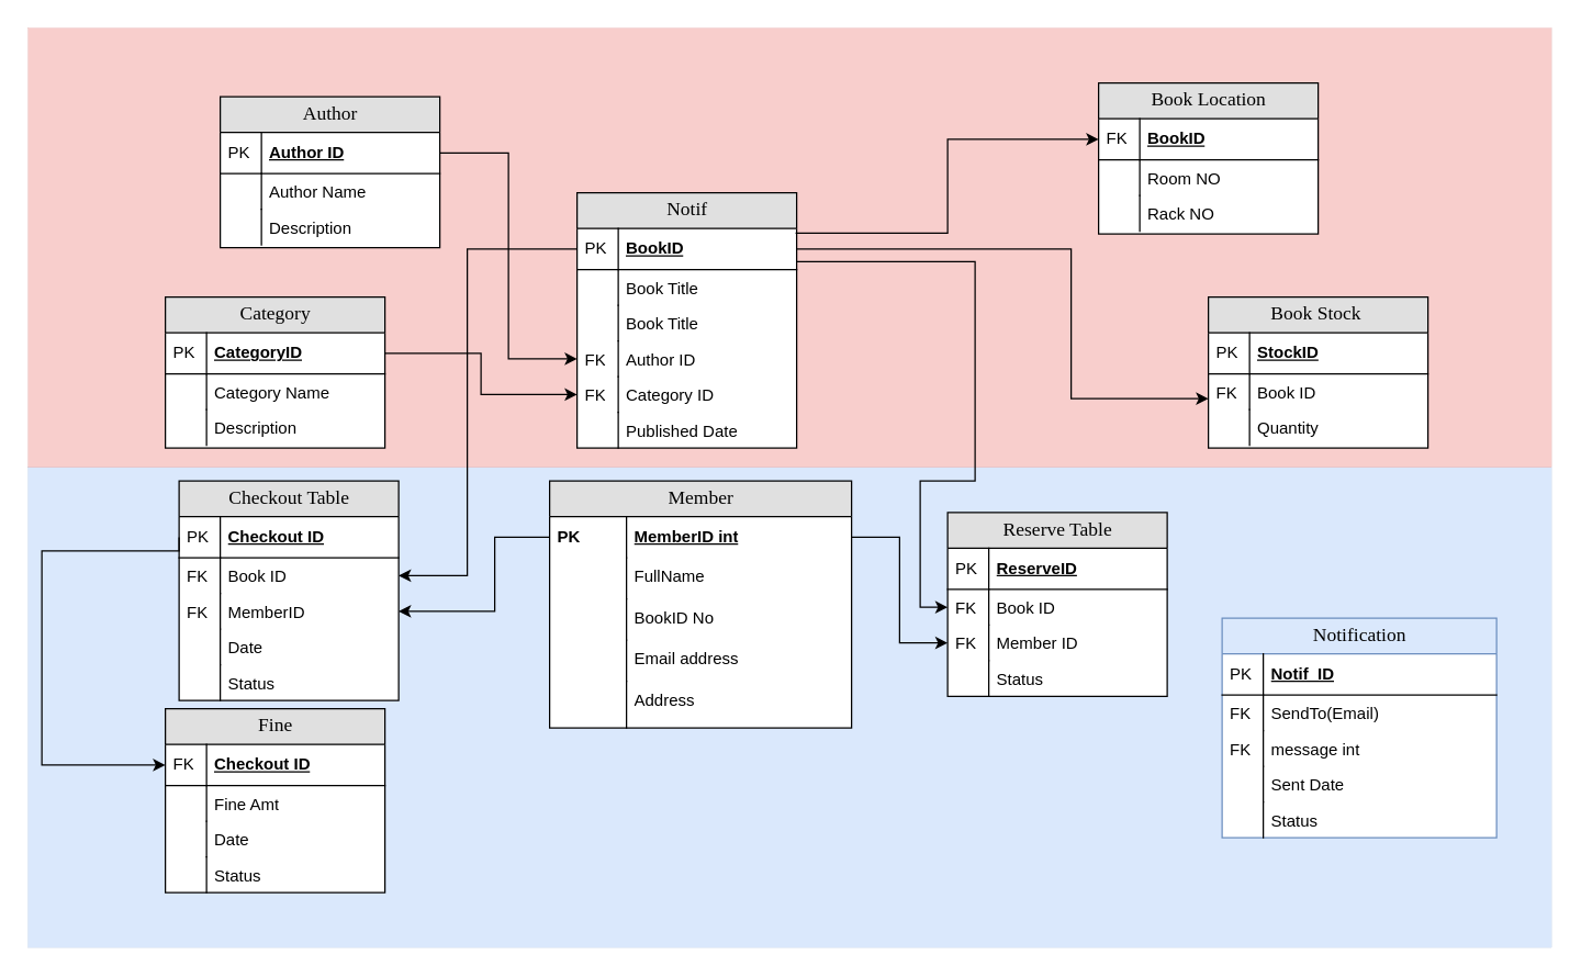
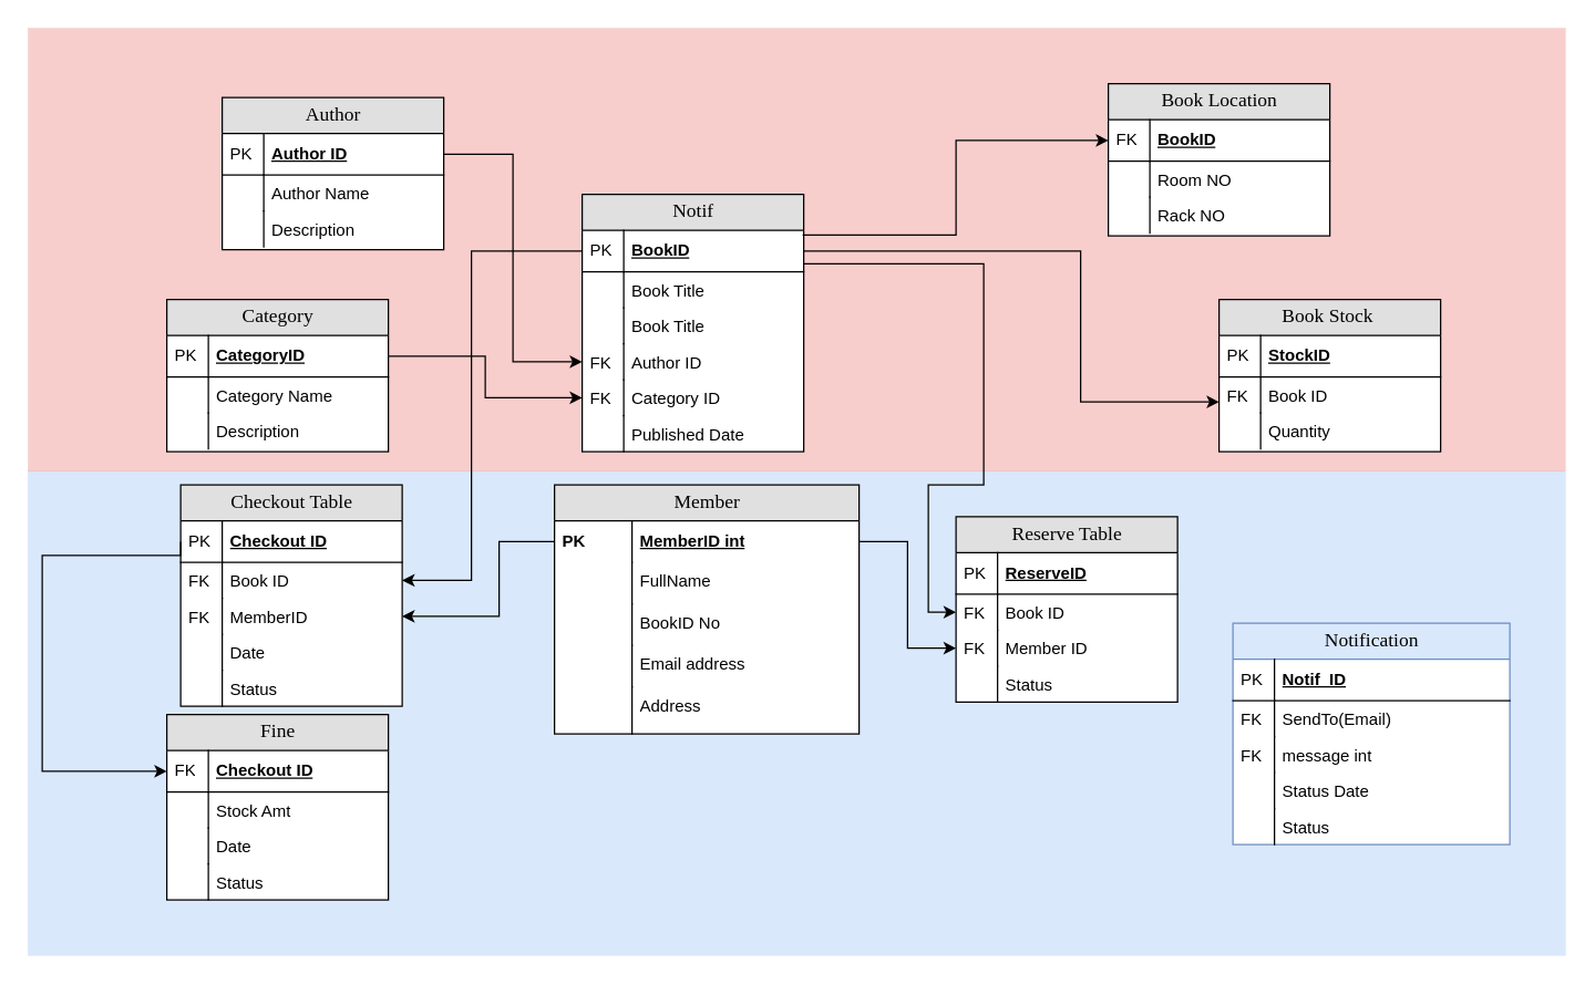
- <mxCell id="101" value="Sent Date" style="shape=partialRectangle;top=0;left=0;right=0;bottom=0;html=1;align=left;verticalAlign=top;fillColor=none;spacingLeft=34;spacingRight=4;whiteSpace=wrap;overflow=hidden;rotatable=0;points=[[0,0.5],[1,0.5]];portConstraint=eastwest;dropTarget=0;" vertex="1" parent="94"><mxGeometry y="108" width="200" height="26" as="geometry" /></mxCell>
+ <mxCell id="101" value="Status Date" style="shape=partialRectangle;top=0;left=0;right=0;bottom=0;html=1;align=left;verticalAlign=top;fillColor=none;spacingLeft=34;spacingRight=4;whiteSpace=wrap;overflow=hidden;rotatable=0;points=[[0,0.5],[1,0.5]];portConstraint=eastwest;dropTarget=0;" vertex="1" parent="94"><mxGeometry y="108" width="200" height="26" as="geometry" /></mxCell>
- <mxCell id="85" value="Fine Amt" style="shape=partialRectangle;top=0;left=0;right=0;bottom=0;html=1;align=left;verticalAlign=top;fillColor=none;spacingLeft=34;spacingRight=4;whiteSpace=wrap;overflow=hidden;rotatable=0;points=[[0,0.5],[1,0.5]];portConstraint=eastwest;dropTarget=0;" vertex="1" parent="82"><mxGeometry y="56" width="160" height="26" as="geometry" /></mxCell>
+ <mxCell id="85" value="Stock Amt" style="shape=partialRectangle;top=0;left=0;right=0;bottom=0;html=1;align=left;verticalAlign=top;fillColor=none;spacingLeft=34;spacingRight=4;whiteSpace=wrap;overflow=hidden;rotatable=0;points=[[0,0.5],[1,0.5]];portConstraint=eastwest;dropTarget=0;" vertex="1" parent="82"><mxGeometry y="56" width="160" height="26" as="geometry" /></mxCell>
